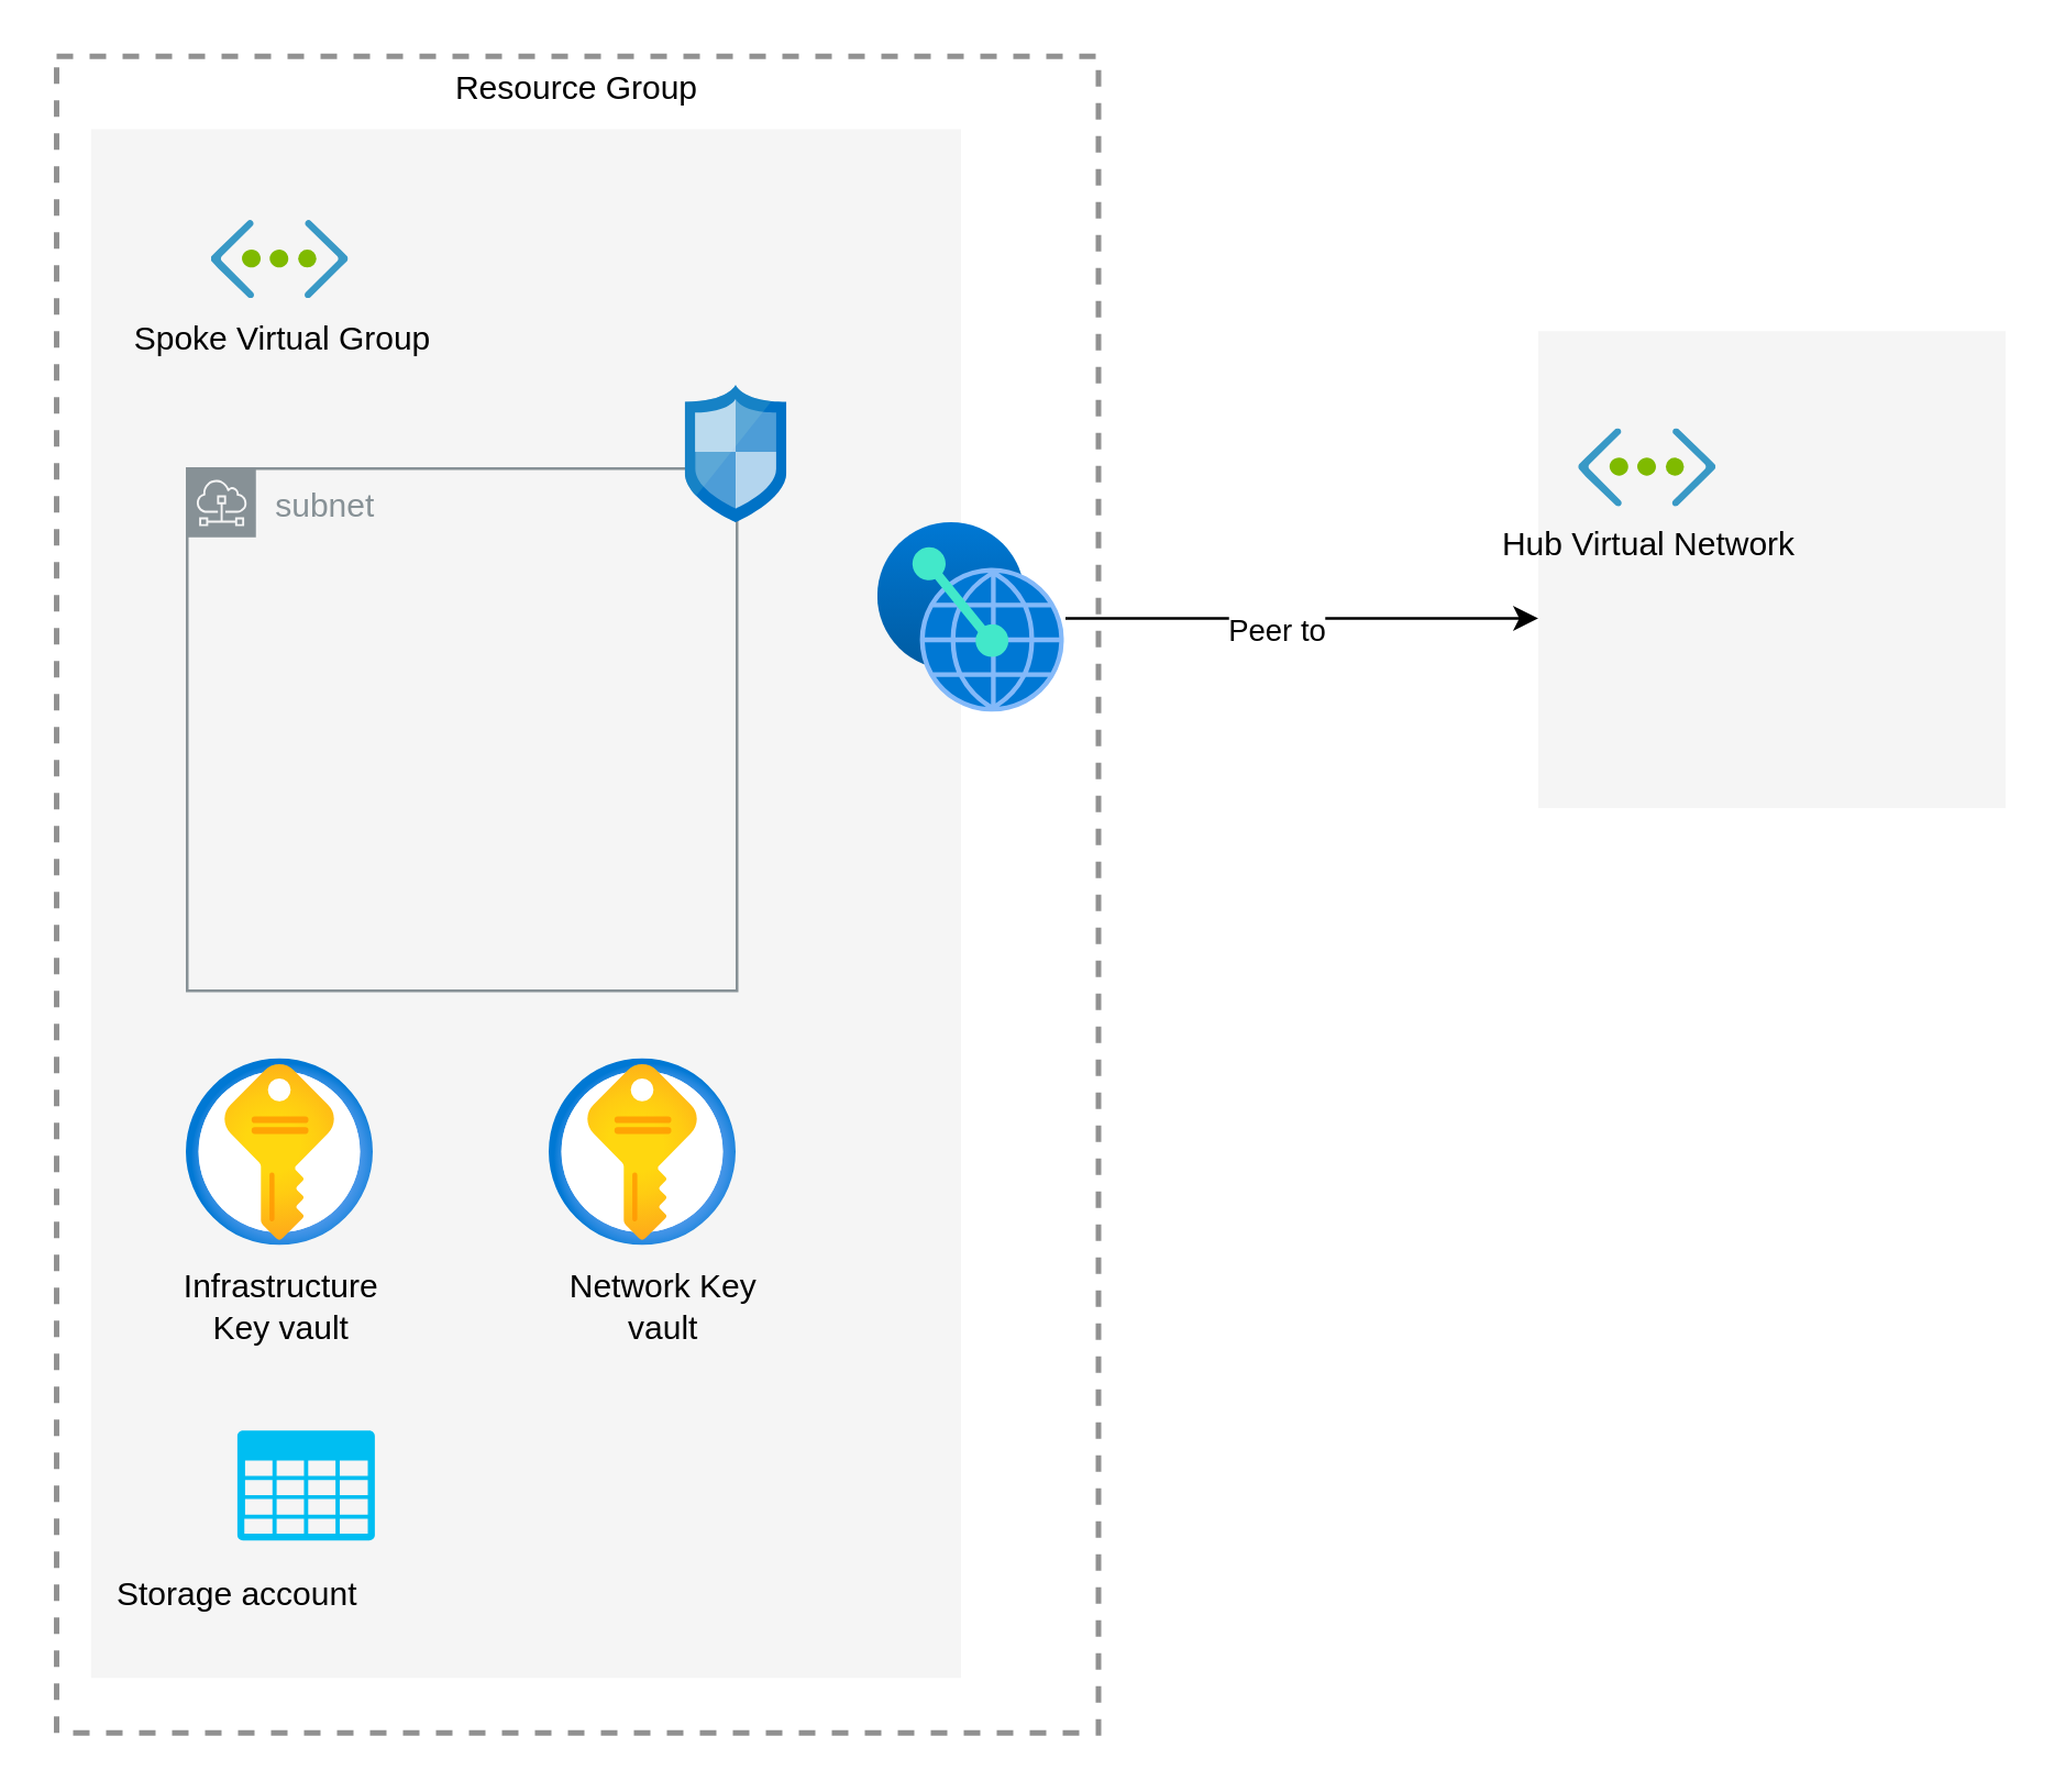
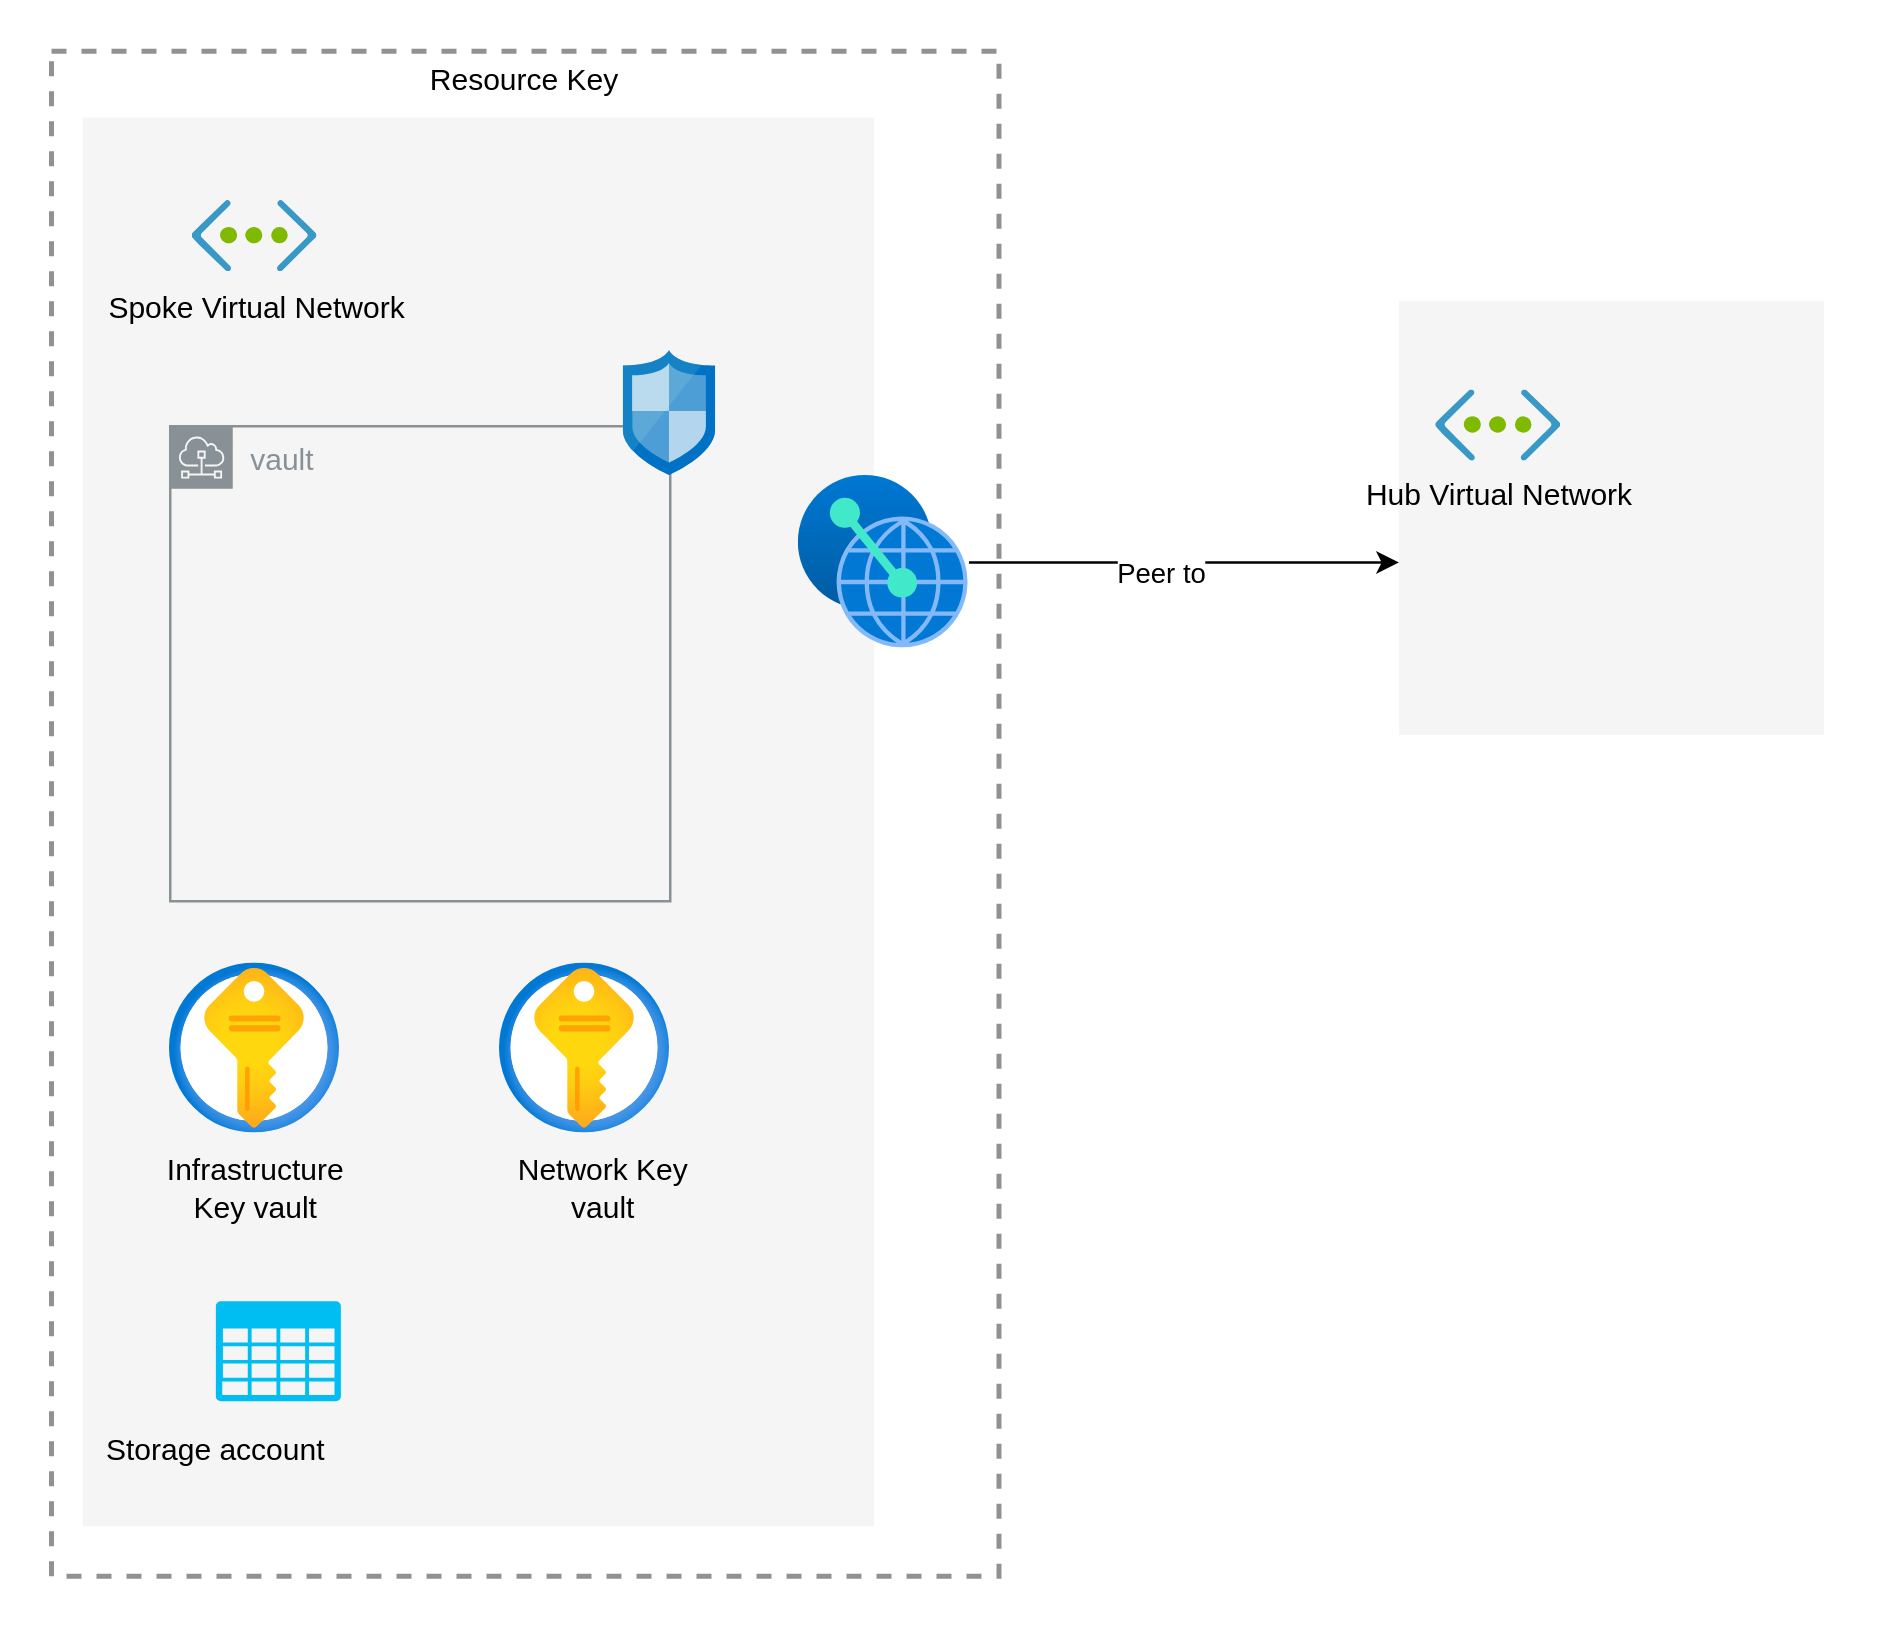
- <mxCell id="2" value="Resource Group" style="fontStyle=0;verticalAlign=top;align=center;spacingTop=-2;fillColor=none;rounded=0;whiteSpace=wrap;html=1;strokeColor=#919191;strokeWidth=2;dashed=1;container=1;collapsible=0;expand=0;recursiveResize=0;" vertex="1" parent="1"><mxGeometry x="20" y="20" width="379" height="610" as="geometry" /></mxCell>
+ <mxCell id="2" value="Resource Key" style="fontStyle=0;verticalAlign=top;align=center;spacingTop=-2;fillColor=none;rounded=0;whiteSpace=wrap;html=1;strokeColor=#919191;strokeWidth=2;dashed=1;container=1;collapsible=0;expand=0;recursiveResize=0;" vertex="1" parent="1"><mxGeometry x="20" y="20" width="379" height="610" as="geometry" /></mxCell>
- <mxCell id="4" value="Spoke Virtual Group" style="aspect=fixed;html=1;perimeter=none;align=center;shadow=0;dashed=0;image;fontSize=12;image=img/lib/mscae/Virtual_Network.svg;labelBackgroundColor=none;" vertex="1" parent="1"><mxGeometry x="76.5" y="80" width="50" height="28.5" as="geometry" /></mxCell>
+ <mxCell id="4" value="Spoke Virtual Network" style="aspect=fixed;html=1;perimeter=none;align=center;shadow=0;dashed=0;image;fontSize=12;image=img/lib/mscae/Virtual_Network.svg;labelBackgroundColor=none;" vertex="1" parent="1"><mxGeometry x="76.5" y="80" width="50" height="28.5" as="geometry" /></mxCell>
- <mxCell id="5" value="subnet" style="outlineConnect=0;gradientColor=none;html=1;whiteSpace=wrap;fontSize=12;fontStyle=0;shape=mxgraph.aws4.group;grIcon=mxgraph.aws4.group_subnet;strokeColor=#879196;fillColor=none;verticalAlign=top;align=left;spacingLeft=30;fontColor=#879196;dashed=0;" vertex="1" parent="1"><mxGeometry x="67.5" y="170" width="200" height="190" as="geometry" /></mxCell>
+ <mxCell id="5" value="vault" style="outlineConnect=0;gradientColor=none;html=1;whiteSpace=wrap;fontSize=12;fontStyle=0;shape=mxgraph.aws4.group;grIcon=mxgraph.aws4.group_subnet;strokeColor=#879196;fillColor=none;verticalAlign=top;align=left;spacingLeft=30;fontColor=#879196;dashed=0;" vertex="1" parent="1"><mxGeometry x="67.5" y="170" width="200" height="190" as="geometry" /></mxCell>
